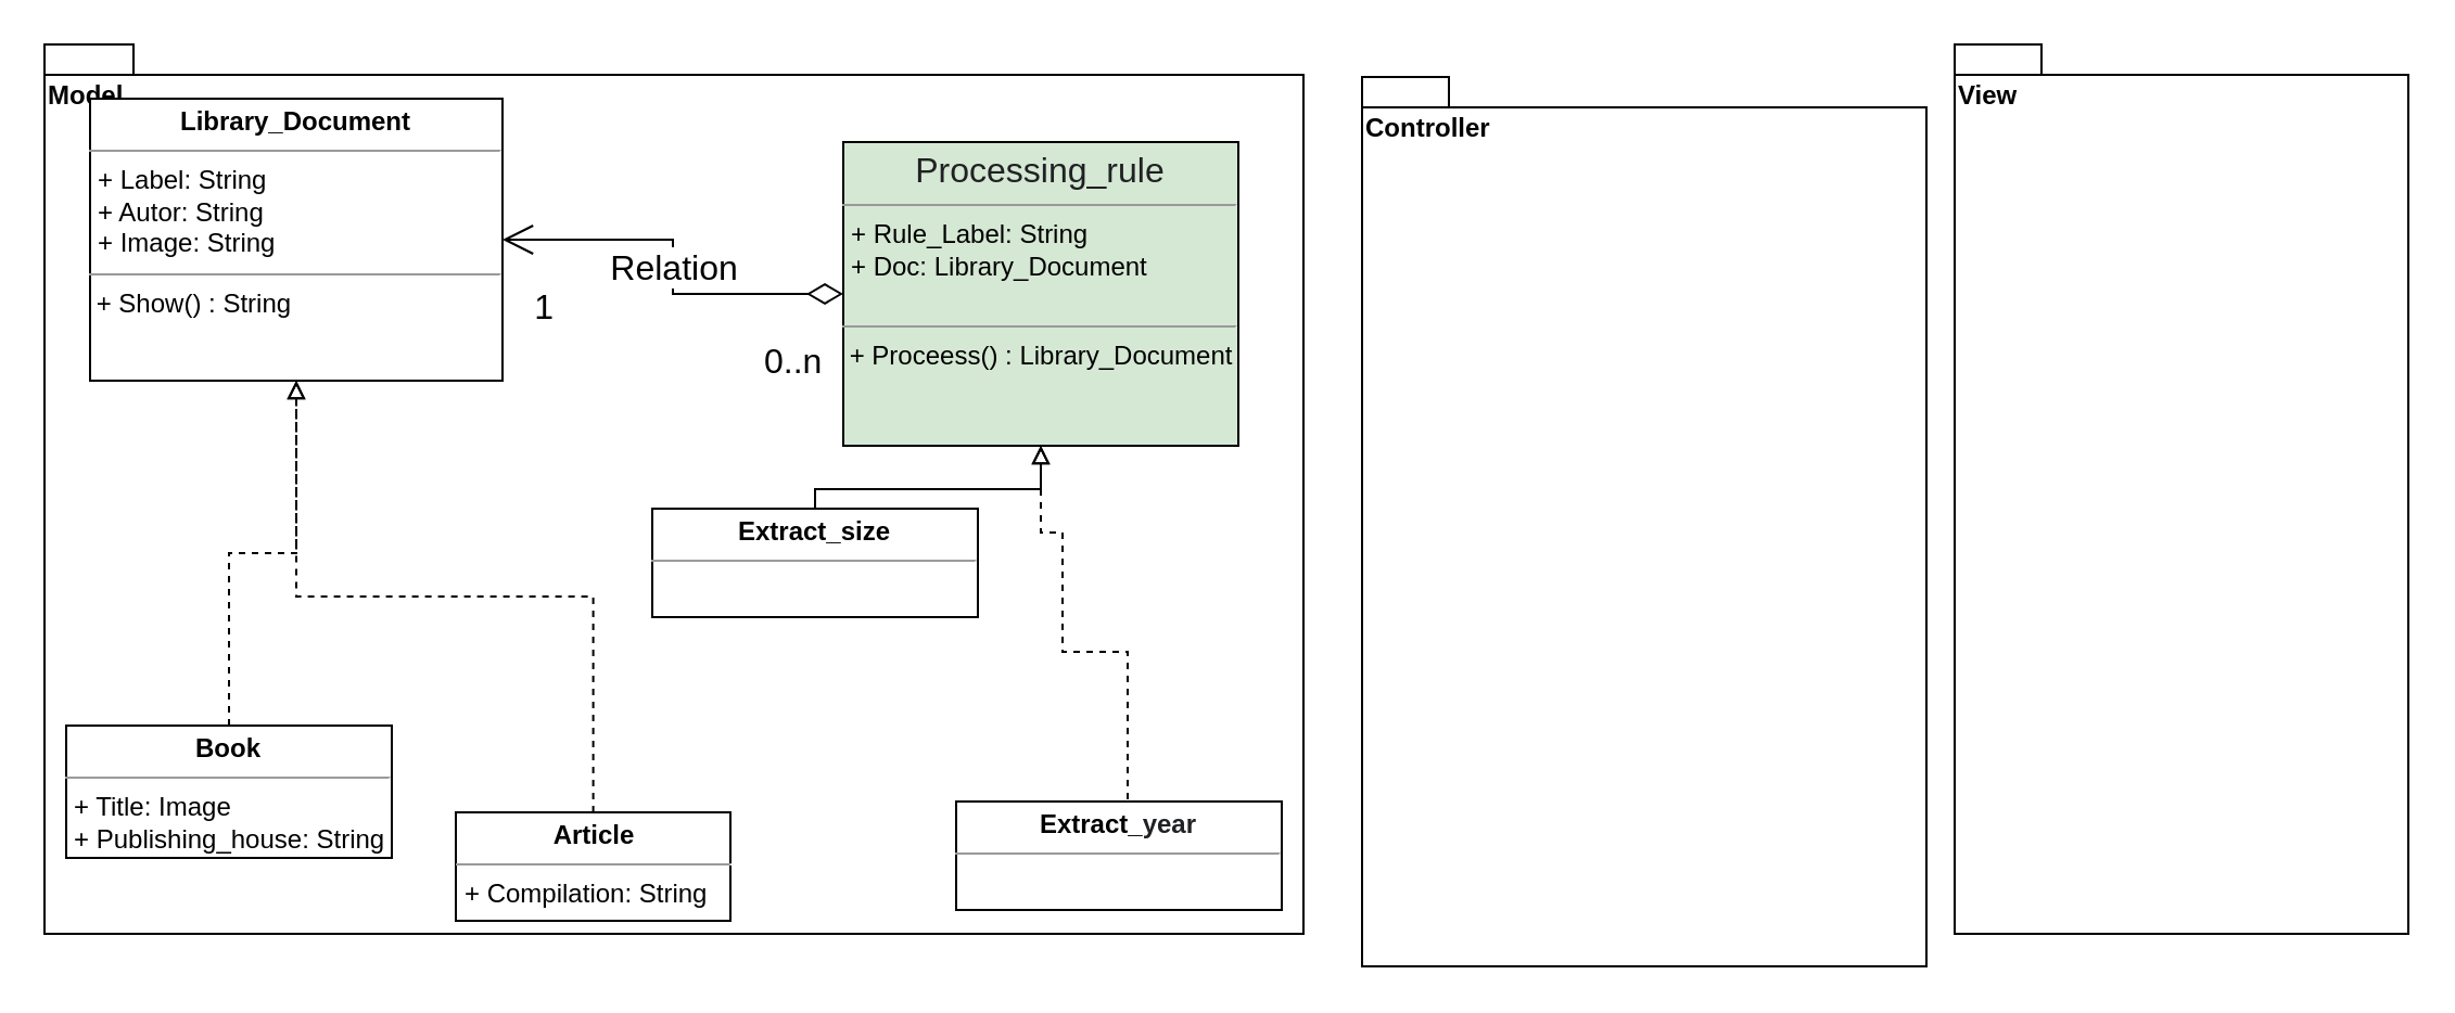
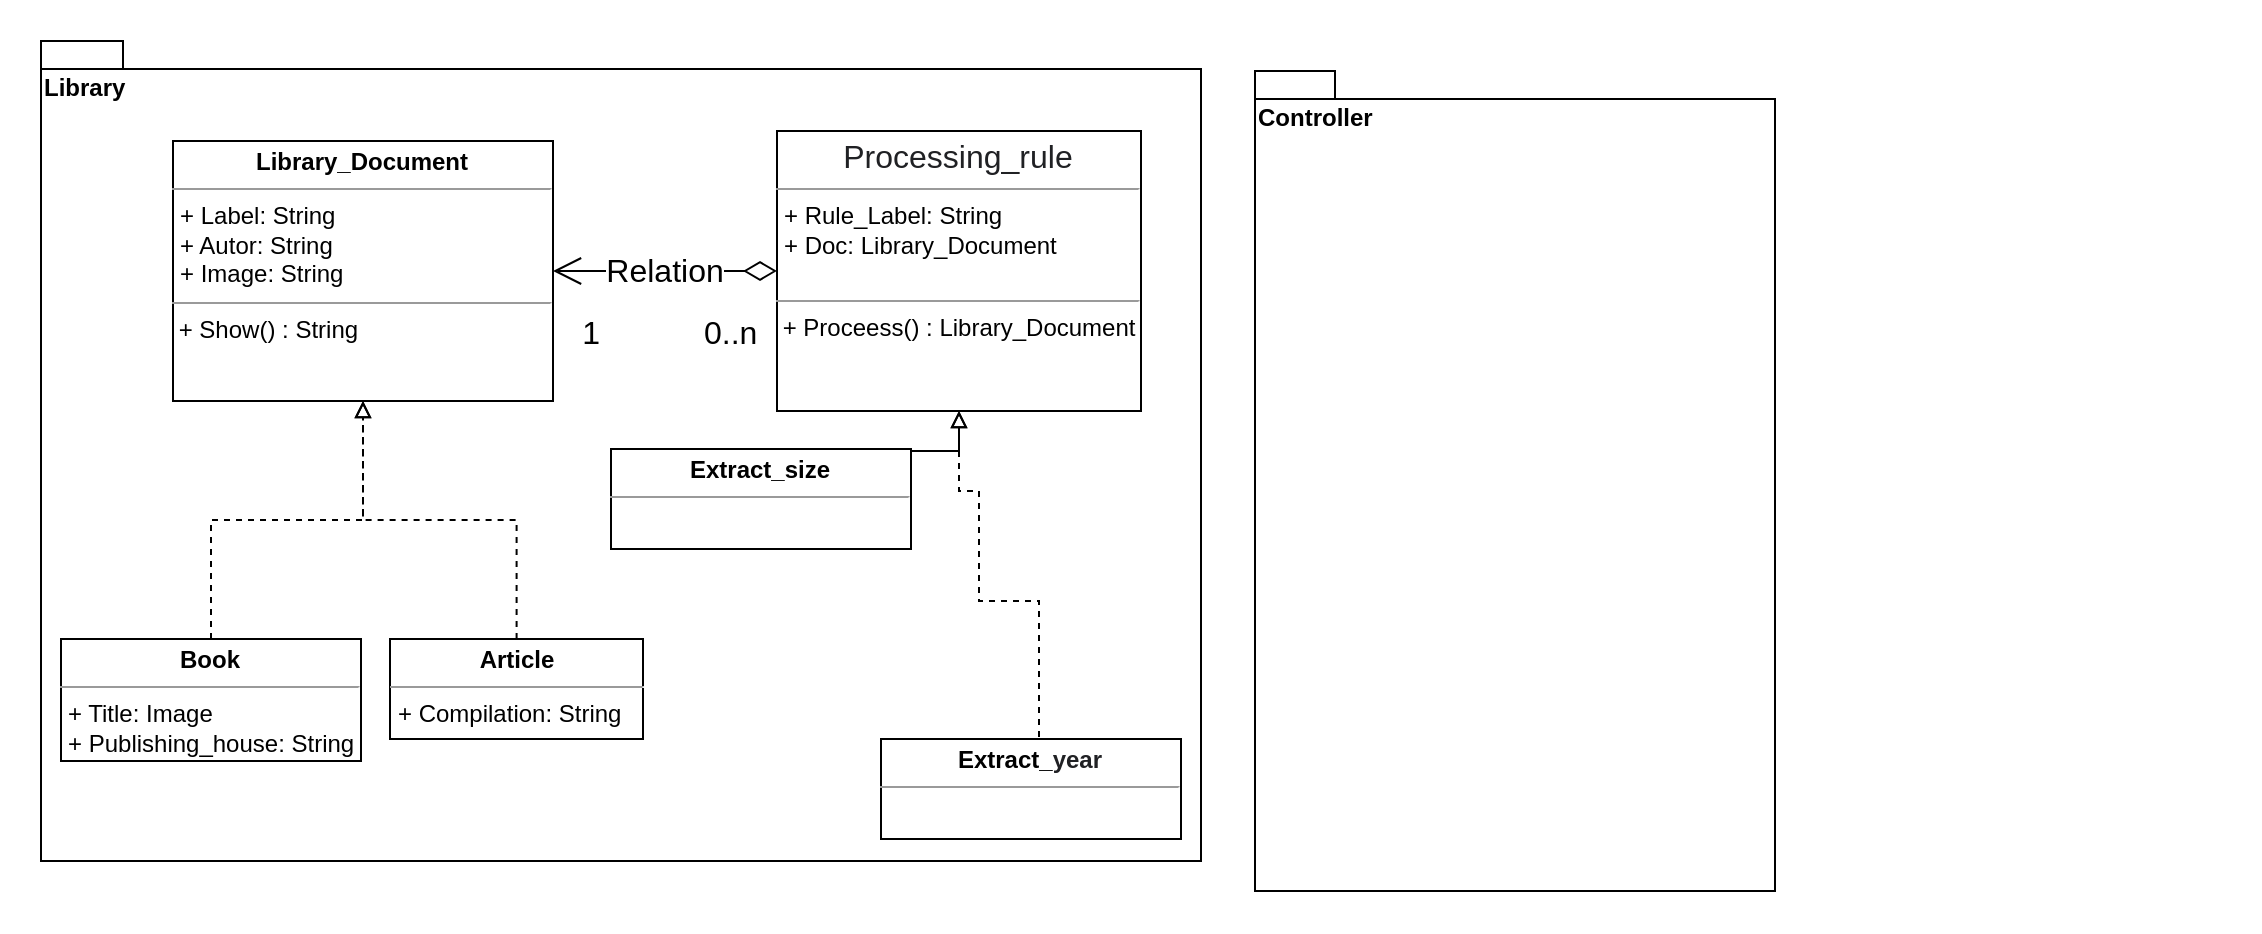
- <mxCell id="4" value="Model" style="shape=folder;fontStyle=1;spacingTop=10;tabWidth=40;tabHeight=14;tabPosition=left;html=1;flipV=0;align=left;verticalAlign=top;" parent="1" vertex="1"><mxGeometry x="20" y="20" width="580" height="410" as="geometry" /></mxCell>
+ <mxCell id="4" value="Library" style="shape=folder;fontStyle=1;spacingTop=10;tabWidth=40;tabHeight=14;tabPosition=left;html=1;flipV=0;align=left;verticalAlign=top;" parent="1" vertex="1"><mxGeometry x="20" y="20" width="580" height="410" as="geometry" /></mxCell>
- <mxCell id="5" value="&lt;p style=&quot;margin:0px;margin-top:4px;text-align:center;&quot;&gt;&lt;b&gt;Library_Document&lt;/b&gt;&lt;/p&gt;&lt;hr size=&quot;1&quot;&gt;&lt;p style=&quot;margin: 0px 0px 0px 4px;&quot;&gt;+ Label: String&lt;br&gt;&lt;/p&gt;&lt;p style=&quot;margin: 0px 0px 0px 4px;&quot;&gt;+ Autor: String&lt;/p&gt;&lt;p style=&quot;margin: 0px 0px 0px 4px;&quot;&gt;+ Image: String&lt;/p&gt;&lt;hr size=&quot;1&quot;&gt;&amp;nbsp;+ Show() : String" style="verticalAlign=top;align=left;overflow=fill;fontSize=12;fontFamily=Helvetica;html=1;" parent="1" vertex="1"><mxGeometry x="41" y="45" width="190" height="130" as="geometry" /></mxCell>
+ <mxCell id="5" value="&lt;p style=&quot;margin:0px;margin-top:4px;text-align:center;&quot;&gt;&lt;b&gt;Library_Document&lt;/b&gt;&lt;/p&gt;&lt;hr size=&quot;1&quot;&gt;&lt;p style=&quot;margin: 0px 0px 0px 4px;&quot;&gt;+ Label: String&lt;br&gt;&lt;/p&gt;&lt;p style=&quot;margin: 0px 0px 0px 4px;&quot;&gt;+ Autor: String&lt;/p&gt;&lt;p style=&quot;margin: 0px 0px 0px 4px;&quot;&gt;+ Image: String&lt;/p&gt;&lt;hr size=&quot;1&quot;&gt;&amp;nbsp;+ Show() : String" style="verticalAlign=top;align=left;overflow=fill;fontSize=12;fontFamily=Helvetica;html=1;" parent="1" vertex="1"><mxGeometry x="86" y="70" width="190" height="130" as="geometry" /></mxCell>
- <mxCell id="10" value="&lt;p style=&quot;margin:0px;margin-top:4px;text-align:center;&quot;&gt;&lt;span style=&quot;background-color: transparent; color: rgb(32, 33, 36); font-family: inherit; font-size: 16px; caret-color: rgb(32, 33, 36); text-align: left;&quot;&gt;Processing_rule&lt;/span&gt;&lt;/p&gt;&lt;hr size=&quot;1&quot;&gt;&lt;p style=&quot;margin: 0px 0px 0px 4px;&quot;&gt;+ Rule_Label: String&lt;/p&gt;&lt;p style=&quot;margin: 0px 0px 0px 4px;&quot;&gt;+ Doc:&amp;nbsp;Library_Document&lt;/p&gt;&lt;br&gt;&lt;hr size=&quot;1&quot;&gt;&amp;nbsp;+ Proceess() : Library_Document&lt;br&gt;" style="verticalAlign=top;align=left;overflow=fill;fontSize=12;fontFamily=Helvetica;html=1;fillColor=#d5e8d4;" parent="1" vertex="1"><mxGeometry x="388" y="65" width="182" height="140" as="geometry" /></mxCell>
+ <mxCell id="10" value="&lt;p style=&quot;margin:0px;margin-top:4px;text-align:center;&quot;&gt;&lt;span style=&quot;background-color: transparent; color: rgb(32, 33, 36); font-family: inherit; font-size: 16px; caret-color: rgb(32, 33, 36); text-align: left;&quot;&gt;Processing_rule&lt;/span&gt;&lt;/p&gt;&lt;hr size=&quot;1&quot;&gt;&lt;p style=&quot;margin: 0px 0px 0px 4px;&quot;&gt;+ Rule_Label: String&lt;/p&gt;&lt;p style=&quot;margin: 0px 0px 0px 4px;&quot;&gt;+ Doc:&amp;nbsp;Library_Document&lt;/p&gt;&lt;br&gt;&lt;hr size=&quot;1&quot;&gt;&amp;nbsp;+ Proceess() : Library_Document&lt;br&gt;" style="verticalAlign=top;align=left;overflow=fill;fontSize=12;fontFamily=Helvetica;html=1;" parent="1" vertex="1"><mxGeometry x="388" y="65" width="182" height="140" as="geometry" /></mxCell>
- <mxCell id="2" value="View" style="shape=folder;fontStyle=1;spacingTop=10;tabWidth=40;tabHeight=14;tabPosition=left;html=1;flipV=0;align=left;verticalAlign=top;" parent="1" vertex="1"><mxGeometry x="900" y="20" width="209" height="410" as="geometry" /></mxCell>
- <mxCell id="15" value="&lt;p style=&quot;margin:0px;margin-top:4px;text-align:center;&quot;&gt;&lt;b&gt;Extract_size&lt;/b&gt;&lt;/p&gt;&lt;hr size=&quot;1&quot;&gt;&lt;p style=&quot;margin: 0px 0px 0px 4px;&quot;&gt;&lt;br&gt;&lt;/p&gt;" style="verticalAlign=top;align=left;overflow=fill;fontSize=12;fontFamily=Helvetica;html=1;" parent="1" vertex="1"><mxGeometry x="300" y="234" width="150" height="50" as="geometry" /></mxCell>
+ <mxCell id="15" value="&lt;p style=&quot;margin:0px;margin-top:4px;text-align:center;&quot;&gt;&lt;b&gt;Extract_size&lt;/b&gt;&lt;/p&gt;&lt;hr size=&quot;1&quot;&gt;&lt;p style=&quot;margin: 0px 0px 0px 4px;&quot;&gt;&lt;br&gt;&lt;/p&gt;" style="verticalAlign=top;align=left;overflow=fill;fontSize=12;fontFamily=Helvetica;html=1;" parent="1" vertex="1"><mxGeometry x="305" y="224" width="150" height="50" as="geometry" /></mxCell>
- <mxCell id="7" value="&lt;p style=&quot;margin:0px;margin-top:4px;text-align:center;&quot;&gt;&lt;b&gt;Book&lt;/b&gt;&lt;/p&gt;&lt;hr size=&quot;1&quot;&gt;&lt;p style=&quot;margin: 0px 0px 0px 4px;&quot;&gt;+ Title: Image&lt;br&gt;&lt;/p&gt;&lt;p style=&quot;margin: 0px 0px 0px 4px;&quot;&gt;+ Publishing_house: String&lt;/p&gt;" style="verticalAlign=top;align=left;overflow=fill;fontSize=12;fontFamily=Helvetica;html=1;" parent="1" vertex="1"><mxGeometry x="30" y="334" width="150" height="61" as="geometry" /></mxCell>
+ <mxCell id="7" value="&lt;p style=&quot;margin:0px;margin-top:4px;text-align:center;&quot;&gt;&lt;b&gt;Book&lt;/b&gt;&lt;/p&gt;&lt;hr size=&quot;1&quot;&gt;&lt;p style=&quot;margin: 0px 0px 0px 4px;&quot;&gt;+ Title: Image&lt;br&gt;&lt;/p&gt;&lt;p style=&quot;margin: 0px 0px 0px 4px;&quot;&gt;+ Publishing_house: String&lt;/p&gt;" style="verticalAlign=top;align=left;overflow=fill;fontSize=12;fontFamily=Helvetica;html=1;" parent="1" vertex="1"><mxGeometry x="30" y="319" width="150" height="61" as="geometry" /></mxCell>
- <mxCell id="9" value="&lt;p style=&quot;margin:0px;margin-top:4px;text-align:center;&quot;&gt;&lt;b&gt;Article&lt;/b&gt;&lt;/p&gt;&lt;hr size=&quot;1&quot;&gt;&lt;p style=&quot;margin:0px;margin-left:4px;&quot;&gt;+ Compilation: String&lt;br&gt;&lt;/p&gt;" style="verticalAlign=top;align=left;overflow=fill;fontSize=12;fontFamily=Helvetica;html=1;" parent="1" vertex="1"><mxGeometry x="209.5" y="374" width="126.5" height="50" as="geometry" /></mxCell>
+ <mxCell id="9" value="&lt;p style=&quot;margin:0px;margin-top:4px;text-align:center;&quot;&gt;&lt;b&gt;Article&lt;/b&gt;&lt;/p&gt;&lt;hr size=&quot;1&quot;&gt;&lt;p style=&quot;margin:0px;margin-left:4px;&quot;&gt;+ Compilation: String&lt;br&gt;&lt;/p&gt;" style="verticalAlign=top;align=left;overflow=fill;fontSize=12;fontFamily=Helvetica;html=1;" parent="1" vertex="1"><mxGeometry x="194.5" y="319" width="126.5" height="50" as="geometry" /></mxCell>
